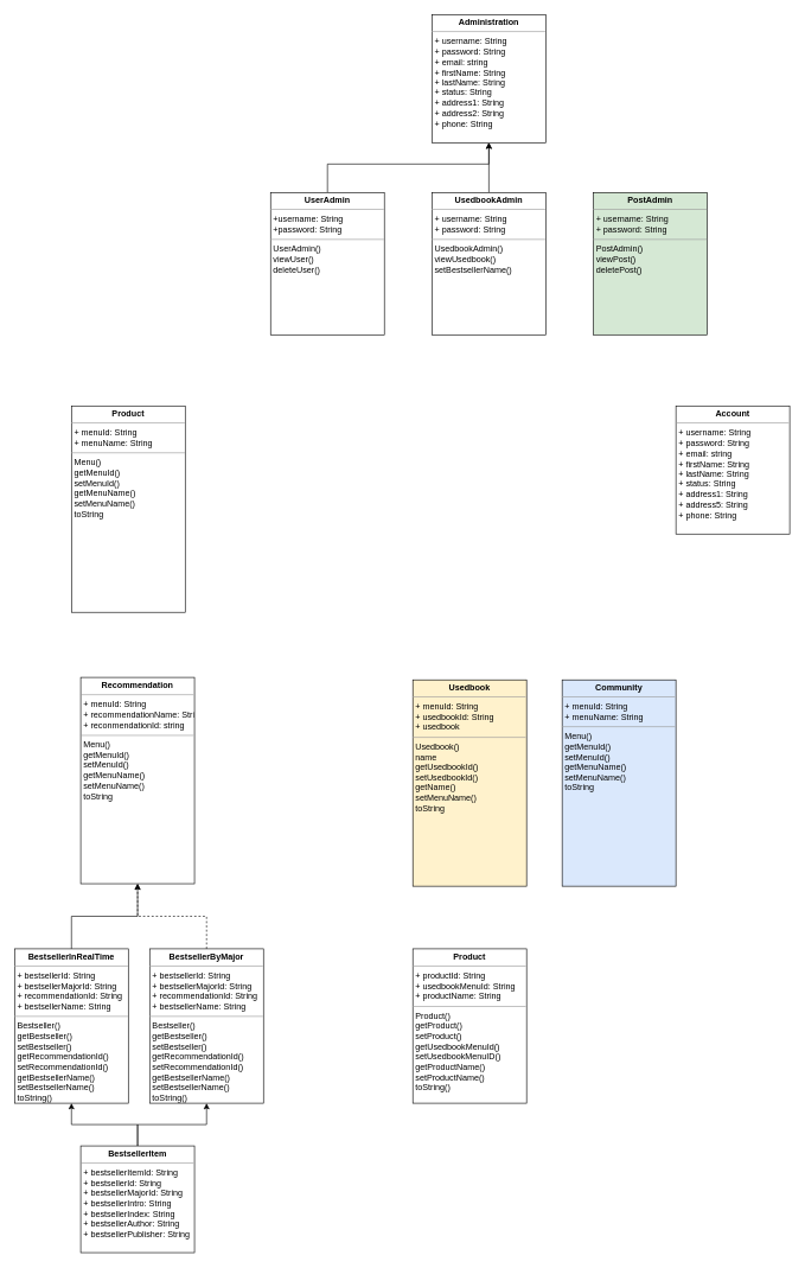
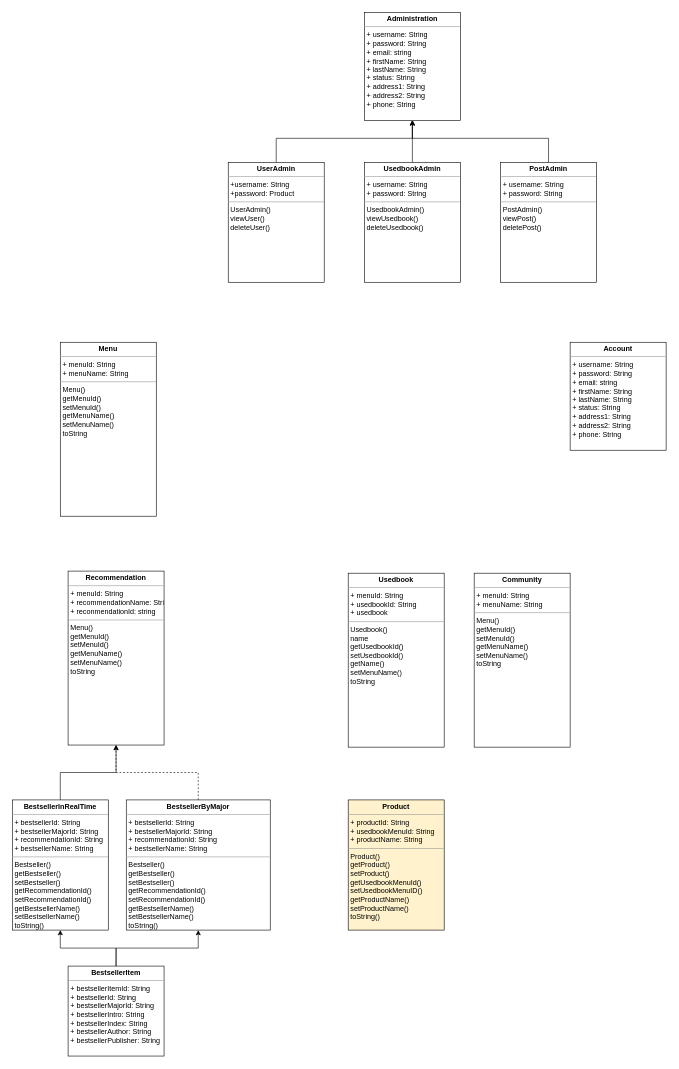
+ <mxCell id="20" style="edgeStyle=orthogonalEdgeStyle;rounded=0;orthogonalLoop=1;jettySize=auto;html=1;entryX=0.5;entryY=1;entryDx=0;entryDy=0;" edge="1" parent="1" source="21" target="15"><mxGeometry relative="1" as="geometry"><Array as="points"><mxPoint x="914" y="230" /><mxPoint x="687" y="230" /></Array></mxGeometry></mxCell>
- <mxCell id="17" value="&lt;p style=&quot;margin: 0px ; margin-top: 4px ; text-align: center&quot;&gt;&lt;b&gt;UserAdmin&lt;/b&gt;&lt;/p&gt;&lt;hr size=&quot;1&quot;&gt;&lt;p style=&quot;margin: 0px ; margin-left: 4px&quot;&gt;+username: String&lt;/p&gt;&lt;p style=&quot;margin: 0px ; margin-left: 4px&quot;&gt;+password: String&lt;/p&gt;&lt;hr size=&quot;1&quot;&gt;&lt;p style=&quot;margin: 0px ; margin-left: 4px&quot;&gt;UserAdmin()&lt;/p&gt;&lt;p style=&quot;margin: 0px ; margin-left: 4px&quot;&gt;viewUser()&lt;/p&gt;&lt;p style=&quot;margin: 0px ; margin-left: 4px&quot;&gt;deleteUser()&lt;/p&gt;&lt;p style=&quot;margin: 0px ; margin-left: 4px&quot;&gt;&lt;br&gt;&lt;/p&gt;" style="verticalAlign=top;align=left;overflow=fill;fontSize=12;fontFamily=Helvetica;html=1;" vertex="1" parent="1"><mxGeometry x="380" y="270" width="160" height="200" as="geometry" /></mxCell>
+ <mxCell id="17" value="&lt;p style=&quot;margin: 0px ; margin-top: 4px ; text-align: center&quot;&gt;&lt;b&gt;UserAdmin&lt;/b&gt;&lt;/p&gt;&lt;hr size=&quot;1&quot;&gt;&lt;p style=&quot;margin: 0px ; margin-left: 4px&quot;&gt;+username: String&lt;/p&gt;&lt;p style=&quot;margin: 0px ; margin-left: 4px&quot;&gt;+password: Product&lt;/p&gt;&lt;hr size=&quot;1&quot;&gt;&lt;p style=&quot;margin: 0px ; margin-left: 4px&quot;&gt;UserAdmin()&lt;/p&gt;&lt;p style=&quot;margin: 0px ; margin-left: 4px&quot;&gt;viewUser()&lt;/p&gt;&lt;p style=&quot;margin: 0px ; margin-left: 4px&quot;&gt;deleteUser()&lt;/p&gt;&lt;p style=&quot;margin: 0px ; margin-left: 4px&quot;&gt;&lt;br&gt;&lt;/p&gt;" style="verticalAlign=top;align=left;overflow=fill;fontSize=12;fontFamily=Helvetica;html=1;" vertex="1" parent="1"><mxGeometry x="380" y="270" width="160" height="200" as="geometry" /></mxCell>
- <mxCell id="19" value="&lt;p style=&quot;margin: 0px ; margin-top: 4px ; text-align: center&quot;&gt;&lt;b&gt;UsedbookAdmin&lt;/b&gt;&lt;/p&gt;&lt;hr size=&quot;1&quot;&gt;&lt;p style=&quot;margin: 0px ; margin-left: 4px&quot;&gt;+ username: String&lt;/p&gt;&lt;p style=&quot;margin: 0px ; margin-left: 4px&quot;&gt;+ password: String&lt;/p&gt;&lt;hr size=&quot;1&quot;&gt;&lt;p style=&quot;margin: 0px ; margin-left: 4px&quot;&gt;UsedbookAdmin()&lt;/p&gt;&lt;p style=&quot;margin: 0px ; margin-left: 4px&quot;&gt;viewUsedbook()&lt;/p&gt;&lt;p style=&quot;margin: 0px ; margin-left: 4px&quot;&gt;setBestsellerName()&lt;/p&gt;&lt;p style=&quot;margin: 0px ; margin-left: 4px&quot;&gt;&lt;br&gt;&lt;/p&gt;" style="verticalAlign=top;align=left;overflow=fill;fontSize=12;fontFamily=Helvetica;html=1;" vertex="1" parent="1"><mxGeometry x="607" y="270" width="160" height="200" as="geometry" /></mxCell>
+ <mxCell id="19" value="&lt;p style=&quot;margin: 0px ; margin-top: 4px ; text-align: center&quot;&gt;&lt;b&gt;UsedbookAdmin&lt;/b&gt;&lt;/p&gt;&lt;hr size=&quot;1&quot;&gt;&lt;p style=&quot;margin: 0px ; margin-left: 4px&quot;&gt;+ username: String&lt;/p&gt;&lt;p style=&quot;margin: 0px ; margin-left: 4px&quot;&gt;+ password: String&lt;/p&gt;&lt;hr size=&quot;1&quot;&gt;&lt;p style=&quot;margin: 0px ; margin-left: 4px&quot;&gt;UsedbookAdmin()&lt;/p&gt;&lt;p style=&quot;margin: 0px ; margin-left: 4px&quot;&gt;viewUsedbook()&lt;/p&gt;&lt;p style=&quot;margin: 0px ; margin-left: 4px&quot;&gt;deleteUsedbook()&lt;/p&gt;&lt;p style=&quot;margin: 0px ; margin-left: 4px&quot;&gt;&lt;br&gt;&lt;/p&gt;" style="verticalAlign=top;align=left;overflow=fill;fontSize=12;fontFamily=Helvetica;html=1;" vertex="1" parent="1"><mxGeometry x="607" y="270" width="160" height="200" as="geometry" /></mxCell>
- <mxCell id="21" value="&lt;p style=&quot;margin: 0px ; margin-top: 4px ; text-align: center&quot;&gt;&lt;b&gt;PostAdmin&lt;/b&gt;&lt;/p&gt;&lt;hr size=&quot;1&quot;&gt;&lt;p style=&quot;margin: 0px ; margin-left: 4px&quot;&gt;+ username: String&lt;/p&gt;&lt;p style=&quot;margin: 0px ; margin-left: 4px&quot;&gt;+ password: String&lt;/p&gt;&lt;hr size=&quot;1&quot;&gt;&lt;p style=&quot;margin: 0px ; margin-left: 4px&quot;&gt;PostAdmin()&lt;/p&gt;&lt;p style=&quot;margin: 0px ; margin-left: 4px&quot;&gt;viewPost()&lt;/p&gt;&lt;p style=&quot;margin: 0px ; margin-left: 4px&quot;&gt;deletePost()&lt;/p&gt;&lt;p style=&quot;margin: 0px ; margin-left: 4px&quot;&gt;&lt;br&gt;&lt;/p&gt;" style="verticalAlign=top;align=left;overflow=fill;fontSize=12;fontFamily=Helvetica;html=1;fillColor=#d5e8d4;" vertex="1" parent="1"><mxGeometry x="834" y="270" width="160" height="200" as="geometry" /></mxCell>
+ <mxCell id="21" value="&lt;p style=&quot;margin: 0px ; margin-top: 4px ; text-align: center&quot;&gt;&lt;b&gt;PostAdmin&lt;/b&gt;&lt;/p&gt;&lt;hr size=&quot;1&quot;&gt;&lt;p style=&quot;margin: 0px ; margin-left: 4px&quot;&gt;+ username: String&lt;/p&gt;&lt;p style=&quot;margin: 0px ; margin-left: 4px&quot;&gt;+ password: String&lt;/p&gt;&lt;hr size=&quot;1&quot;&gt;&lt;p style=&quot;margin: 0px ; margin-left: 4px&quot;&gt;PostAdmin()&lt;/p&gt;&lt;p style=&quot;margin: 0px ; margin-left: 4px&quot;&gt;viewPost()&lt;/p&gt;&lt;p style=&quot;margin: 0px ; margin-left: 4px&quot;&gt;deletePost()&lt;/p&gt;&lt;p style=&quot;margin: 0px ; margin-left: 4px&quot;&gt;&lt;br&gt;&lt;/p&gt;" style="verticalAlign=top;align=left;overflow=fill;fontSize=12;fontFamily=Helvetica;html=1;" vertex="1" parent="1"><mxGeometry x="834" y="270" width="160" height="200" as="geometry" /></mxCell>
- <mxCell id="2" value="&lt;p style=&quot;margin: 0px ; margin-top: 4px ; text-align: center&quot;&gt;&lt;b&gt;Product&lt;/b&gt;&lt;/p&gt;&lt;hr size=&quot;1&quot;&gt;&lt;p style=&quot;margin: 0px ; margin-left: 4px&quot;&gt;+ menuId: String&lt;/p&gt;&lt;p style=&quot;margin: 0px ; margin-left: 4px&quot;&gt;+ menuName: String&amp;nbsp;&lt;/p&gt;&lt;hr size=&quot;1&quot;&gt;&lt;p style=&quot;margin: 0px ; margin-left: 4px&quot;&gt;Menu()&lt;/p&gt;&lt;p style=&quot;margin: 0px ; margin-left: 4px&quot;&gt;getMenuId()&lt;/p&gt;&lt;p style=&quot;margin: 0px ; margin-left: 4px&quot;&gt;setMenuId()&lt;/p&gt;&lt;p style=&quot;margin: 0px ; margin-left: 4px&quot;&gt;getMenuName()&lt;/p&gt;&lt;p style=&quot;margin: 0px ; margin-left: 4px&quot;&gt;setMenuName()&lt;/p&gt;&lt;p style=&quot;margin: 0px ; margin-left: 4px&quot;&gt;toString&lt;/p&gt;&lt;p style=&quot;margin: 0px ; margin-left: 4px&quot;&gt;&lt;br&gt;&lt;/p&gt;" style="verticalAlign=top;align=left;overflow=fill;fontSize=12;fontFamily=Helvetica;html=1;" vertex="1" parent="1"><mxGeometry x="100" y="570" width="160" height="290" as="geometry" /></mxCell>
+ <mxCell id="2" value="&lt;p style=&quot;margin: 0px ; margin-top: 4px ; text-align: center&quot;&gt;&lt;b&gt;Menu&lt;/b&gt;&lt;/p&gt;&lt;hr size=&quot;1&quot;&gt;&lt;p style=&quot;margin: 0px ; margin-left: 4px&quot;&gt;+ menuId: String&lt;/p&gt;&lt;p style=&quot;margin: 0px ; margin-left: 4px&quot;&gt;+ menuName: String&amp;nbsp;&lt;/p&gt;&lt;hr size=&quot;1&quot;&gt;&lt;p style=&quot;margin: 0px ; margin-left: 4px&quot;&gt;Menu()&lt;/p&gt;&lt;p style=&quot;margin: 0px ; margin-left: 4px&quot;&gt;getMenuId()&lt;/p&gt;&lt;p style=&quot;margin: 0px ; margin-left: 4px&quot;&gt;setMenuId()&lt;/p&gt;&lt;p style=&quot;margin: 0px ; margin-left: 4px&quot;&gt;getMenuName()&lt;/p&gt;&lt;p style=&quot;margin: 0px ; margin-left: 4px&quot;&gt;setMenuName()&lt;/p&gt;&lt;p style=&quot;margin: 0px ; margin-left: 4px&quot;&gt;toString&lt;/p&gt;&lt;p style=&quot;margin: 0px ; margin-left: 4px&quot;&gt;&lt;br&gt;&lt;/p&gt;" style="verticalAlign=top;align=left;overflow=fill;fontSize=12;fontFamily=Helvetica;html=1;" vertex="1" parent="1"><mxGeometry x="100" y="570" width="160" height="290" as="geometry" /></mxCell>
- <mxCell id="12" value="&lt;p style=&quot;margin: 0px ; margin-top: 4px ; text-align: center&quot;&gt;&lt;b&gt;Account&lt;/b&gt;&lt;/p&gt;&lt;hr size=&quot;1&quot;&gt;&lt;p style=&quot;margin: 0px ; margin-left: 4px&quot;&gt;+ username: String&lt;/p&gt;&lt;p style=&quot;margin: 0px ; margin-left: 4px&quot;&gt;+ password: String&lt;/p&gt;&lt;p style=&quot;margin: 0px ; margin-left: 4px&quot;&gt;+ email: string&lt;span&gt;&amp;nbsp;&lt;/span&gt;&lt;/p&gt;&lt;p style=&quot;margin: 0px ; margin-left: 4px&quot;&gt;&lt;span&gt;+ firstName: String&lt;/span&gt;&lt;/p&gt;&lt;p style=&quot;margin: 0px ; margin-left: 4px&quot;&gt;&lt;span&gt;+ lastName: String&lt;/span&gt;&lt;/p&gt;&lt;p style=&quot;margin: 0px ; margin-left: 4px&quot;&gt;&lt;span&gt;+ status: String&lt;/span&gt;&lt;/p&gt;&lt;p style=&quot;margin: 0px ; margin-left: 4px&quot;&gt;&lt;span&gt;+ address1: String&lt;/span&gt;&lt;/p&gt;&lt;p style=&quot;margin: 0px ; margin-left: 4px&quot;&gt;&lt;span&gt;+ address5: String&lt;/span&gt;&lt;/p&gt;&lt;p style=&quot;margin: 0px ; margin-left: 4px&quot;&gt;+ phone: String&lt;/p&gt;&lt;p style=&quot;margin: 0px ; margin-left: 4px&quot;&gt;&lt;br&gt;&lt;/p&gt;" style="verticalAlign=top;align=left;overflow=fill;fontSize=12;fontFamily=Helvetica;html=1;" vertex="1" parent="1"><mxGeometry x="950" y="570" width="160" height="180" as="geometry" /></mxCell>
+ <mxCell id="12" value="&lt;p style=&quot;margin: 0px ; margin-top: 4px ; text-align: center&quot;&gt;&lt;b&gt;Account&lt;/b&gt;&lt;/p&gt;&lt;hr size=&quot;1&quot;&gt;&lt;p style=&quot;margin: 0px ; margin-left: 4px&quot;&gt;+ username: String&lt;/p&gt;&lt;p style=&quot;margin: 0px ; margin-left: 4px&quot;&gt;+ password: String&lt;/p&gt;&lt;p style=&quot;margin: 0px ; margin-left: 4px&quot;&gt;+ email: string&lt;span&gt;&amp;nbsp;&lt;/span&gt;&lt;/p&gt;&lt;p style=&quot;margin: 0px ; margin-left: 4px&quot;&gt;&lt;span&gt;+ firstName: String&lt;/span&gt;&lt;/p&gt;&lt;p style=&quot;margin: 0px ; margin-left: 4px&quot;&gt;&lt;span&gt;+ lastName: String&lt;/span&gt;&lt;/p&gt;&lt;p style=&quot;margin: 0px ; margin-left: 4px&quot;&gt;&lt;span&gt;+ status: String&lt;/span&gt;&lt;/p&gt;&lt;p style=&quot;margin: 0px ; margin-left: 4px&quot;&gt;&lt;span&gt;+ address1: String&lt;/span&gt;&lt;/p&gt;&lt;p style=&quot;margin: 0px ; margin-left: 4px&quot;&gt;&lt;span&gt;+ address2: String&lt;/span&gt;&lt;/p&gt;&lt;p style=&quot;margin: 0px ; margin-left: 4px&quot;&gt;+ phone: String&lt;/p&gt;&lt;p style=&quot;margin: 0px ; margin-left: 4px&quot;&gt;&lt;br&gt;&lt;/p&gt;" style="verticalAlign=top;align=left;overflow=fill;fontSize=12;fontFamily=Helvetica;html=1;" vertex="1" parent="1"><mxGeometry x="950" y="570" width="160" height="180" as="geometry" /></mxCell>
- <mxCell id="4" value="&lt;p style=&quot;margin: 0px ; margin-top: 4px ; text-align: center&quot;&gt;&lt;b&gt;Usedbook&lt;/b&gt;&lt;/p&gt;&lt;hr size=&quot;1&quot;&gt;&lt;p style=&quot;margin: 0px ; margin-left: 4px&quot;&gt;+ menuId: String&lt;/p&gt;&lt;p style=&quot;margin: 0px ; margin-left: 4px&quot;&gt;+ usedbookId: String&amp;nbsp;&lt;/p&gt;&lt;p style=&quot;margin: 0px ; margin-left: 4px&quot;&gt;+ usedbook&lt;/p&gt;&lt;hr size=&quot;1&quot;&gt;&lt;p style=&quot;margin: 0px ; margin-left: 4px&quot;&gt;Usedbook()&lt;/p&gt;&lt;p style=&quot;margin: 0px ; margin-left: 4px&quot;&gt;name&lt;/p&gt;&lt;p style=&quot;margin: 0px ; margin-left: 4px&quot;&gt;getUsedbookId()&lt;/p&gt;&lt;p style=&quot;margin: 0px ; margin-left: 4px&quot;&gt;setUsedbookId()&lt;/p&gt;&lt;p style=&quot;margin: 0px ; margin-left: 4px&quot;&gt;getName()&lt;/p&gt;&lt;p style=&quot;margin: 0px ; margin-left: 4px&quot;&gt;setMenuName()&lt;/p&gt;&lt;p style=&quot;margin: 0px ; margin-left: 4px&quot;&gt;toString&lt;/p&gt;&lt;p style=&quot;margin: 0px ; margin-left: 4px&quot;&gt;&lt;br&gt;&lt;/p&gt;" style="verticalAlign=top;align=left;overflow=fill;fontSize=12;fontFamily=Helvetica;html=1;fillColor=#fff2cc;" vertex="1" parent="1"><mxGeometry x="580" y="955" width="160" height="290" as="geometry" /></mxCell>
+ <mxCell id="4" value="&lt;p style=&quot;margin: 0px ; margin-top: 4px ; text-align: center&quot;&gt;&lt;b&gt;Usedbook&lt;/b&gt;&lt;/p&gt;&lt;hr size=&quot;1&quot;&gt;&lt;p style=&quot;margin: 0px ; margin-left: 4px&quot;&gt;+ menuId: String&lt;/p&gt;&lt;p style=&quot;margin: 0px ; margin-left: 4px&quot;&gt;+ usedbookId: String&amp;nbsp;&lt;/p&gt;&lt;p style=&quot;margin: 0px ; margin-left: 4px&quot;&gt;+ usedbook&lt;/p&gt;&lt;hr size=&quot;1&quot;&gt;&lt;p style=&quot;margin: 0px ; margin-left: 4px&quot;&gt;Usedbook()&lt;/p&gt;&lt;p style=&quot;margin: 0px ; margin-left: 4px&quot;&gt;name&lt;/p&gt;&lt;p style=&quot;margin: 0px ; margin-left: 4px&quot;&gt;getUsedbookId()&lt;/p&gt;&lt;p style=&quot;margin: 0px ; margin-left: 4px&quot;&gt;setUsedbookId()&lt;/p&gt;&lt;p style=&quot;margin: 0px ; margin-left: 4px&quot;&gt;getName()&lt;/p&gt;&lt;p style=&quot;margin: 0px ; margin-left: 4px&quot;&gt;setMenuName()&lt;/p&gt;&lt;p style=&quot;margin: 0px ; margin-left: 4px&quot;&gt;toString&lt;/p&gt;&lt;p style=&quot;margin: 0px ; margin-left: 4px&quot;&gt;&lt;br&gt;&lt;/p&gt;" style="verticalAlign=top;align=left;overflow=fill;fontSize=12;fontFamily=Helvetica;html=1;" vertex="1" parent="1"><mxGeometry x="580" y="955" width="160" height="290" as="geometry" /></mxCell>
- <mxCell id="3" value="&lt;p style=&quot;margin: 0px ; margin-top: 4px ; text-align: center&quot;&gt;&lt;b&gt;Community&lt;/b&gt;&lt;/p&gt;&lt;hr size=&quot;1&quot;&gt;&lt;p style=&quot;margin: 0px ; margin-left: 4px&quot;&gt;+ menuId: String&lt;/p&gt;&lt;p style=&quot;margin: 0px ; margin-left: 4px&quot;&gt;+ menuName: String&amp;nbsp;&lt;/p&gt;&lt;hr size=&quot;1&quot;&gt;&lt;p style=&quot;margin: 0px ; margin-left: 4px&quot;&gt;Menu()&lt;/p&gt;&lt;p style=&quot;margin: 0px ; margin-left: 4px&quot;&gt;getMenuId()&lt;/p&gt;&lt;p style=&quot;margin: 0px ; margin-left: 4px&quot;&gt;setMenuId()&lt;/p&gt;&lt;p style=&quot;margin: 0px ; margin-left: 4px&quot;&gt;getMenuName()&lt;/p&gt;&lt;p style=&quot;margin: 0px ; margin-left: 4px&quot;&gt;setMenuName()&lt;/p&gt;&lt;p style=&quot;margin: 0px ; margin-left: 4px&quot;&gt;toString&lt;/p&gt;&lt;p style=&quot;margin: 0px ; margin-left: 4px&quot;&gt;&lt;br&gt;&lt;/p&gt;" style="verticalAlign=top;align=left;overflow=fill;fontSize=12;fontFamily=Helvetica;html=1;fillColor=#dae8fc;" vertex="1" parent="1"><mxGeometry x="790" y="955" width="160" height="290" as="geometry" /></mxCell>
+ <mxCell id="3" value="&lt;p style=&quot;margin: 0px ; margin-top: 4px ; text-align: center&quot;&gt;&lt;b&gt;Community&lt;/b&gt;&lt;/p&gt;&lt;hr size=&quot;1&quot;&gt;&lt;p style=&quot;margin: 0px ; margin-left: 4px&quot;&gt;+ menuId: String&lt;/p&gt;&lt;p style=&quot;margin: 0px ; margin-left: 4px&quot;&gt;+ menuName: String&amp;nbsp;&lt;/p&gt;&lt;hr size=&quot;1&quot;&gt;&lt;p style=&quot;margin: 0px ; margin-left: 4px&quot;&gt;Menu()&lt;/p&gt;&lt;p style=&quot;margin: 0px ; margin-left: 4px&quot;&gt;getMenuId()&lt;/p&gt;&lt;p style=&quot;margin: 0px ; margin-left: 4px&quot;&gt;setMenuId()&lt;/p&gt;&lt;p style=&quot;margin: 0px ; margin-left: 4px&quot;&gt;getMenuName()&lt;/p&gt;&lt;p style=&quot;margin: 0px ; margin-left: 4px&quot;&gt;setMenuName()&lt;/p&gt;&lt;p style=&quot;margin: 0px ; margin-left: 4px&quot;&gt;toString&lt;/p&gt;&lt;p style=&quot;margin: 0px ; margin-left: 4px&quot;&gt;&lt;br&gt;&lt;/p&gt;" style="verticalAlign=top;align=left;overflow=fill;fontSize=12;fontFamily=Helvetica;html=1;" vertex="1" parent="1"><mxGeometry x="790" y="955" width="160" height="290" as="geometry" /></mxCell>
- <mxCell id="14" value="&lt;p style=&quot;margin: 0px ; margin-top: 4px ; text-align: center&quot;&gt;&lt;b&gt;BestsellerByMajor&lt;/b&gt;&lt;/p&gt;&lt;hr size=&quot;1&quot;&gt;&lt;p style=&quot;margin: 0px ; margin-left: 4px&quot;&gt;+ bestsellerId: String&lt;/p&gt;&lt;p style=&quot;margin: 0px ; margin-left: 4px&quot;&gt;+ bestsellerMajorId: String&lt;/p&gt;&lt;p style=&quot;margin: 0px ; margin-left: 4px&quot;&gt;+ recommendationId: String&lt;/p&gt;&lt;p style=&quot;margin: 0px ; margin-left: 4px&quot;&gt;+ bestsellerName: String&amp;nbsp;&lt;/p&gt;&lt;hr size=&quot;1&quot;&gt;&lt;p style=&quot;margin: 0px ; margin-left: 4px&quot;&gt;Bestseller()&lt;/p&gt;&lt;p style=&quot;margin: 0px ; margin-left: 4px&quot;&gt;getBestseller()&lt;/p&gt;&lt;p style=&quot;margin: 0px ; margin-left: 4px&quot;&gt;setBestseller()&lt;/p&gt;&lt;p style=&quot;margin: 0px ; margin-left: 4px&quot;&gt;getRecommendationId()&lt;/p&gt;&lt;p style=&quot;margin: 0px ; margin-left: 4px&quot;&gt;setRecommendationId()&lt;/p&gt;&lt;p style=&quot;margin: 0px ; margin-left: 4px&quot;&gt;getBestsellerName()&lt;/p&gt;&lt;p style=&quot;margin: 0px ; margin-left: 4px&quot;&gt;setBestsellerName()&lt;/p&gt;&lt;p style=&quot;margin: 0px ; margin-left: 4px&quot;&gt;toString()&lt;/p&gt;&lt;p style=&quot;margin: 0px ; margin-left: 4px&quot;&gt;&lt;br&gt;&lt;/p&gt;" style="verticalAlign=top;align=left;overflow=fill;fontSize=12;fontFamily=Helvetica;html=1;" vertex="1" parent="1"><mxGeometry x="210" y="1333" width="160" height="217" as="geometry" /></mxCell>
+ <mxCell id="14" value="&lt;p style=&quot;margin: 0px ; margin-top: 4px ; text-align: center&quot;&gt;&lt;b&gt;BestsellerByMajor&lt;/b&gt;&lt;/p&gt;&lt;hr size=&quot;1&quot;&gt;&lt;p style=&quot;margin: 0px ; margin-left: 4px&quot;&gt;+ bestsellerId: String&lt;/p&gt;&lt;p style=&quot;margin: 0px ; margin-left: 4px&quot;&gt;+ bestsellerMajorId: String&lt;/p&gt;&lt;p style=&quot;margin: 0px ; margin-left: 4px&quot;&gt;+ recommendationId: String&lt;/p&gt;&lt;p style=&quot;margin: 0px ; margin-left: 4px&quot;&gt;+ bestsellerName: String&amp;nbsp;&lt;/p&gt;&lt;hr size=&quot;1&quot;&gt;&lt;p style=&quot;margin: 0px ; margin-left: 4px&quot;&gt;Bestseller()&lt;/p&gt;&lt;p style=&quot;margin: 0px ; margin-left: 4px&quot;&gt;getBestseller()&lt;/p&gt;&lt;p style=&quot;margin: 0px ; margin-left: 4px&quot;&gt;setBestseller()&lt;/p&gt;&lt;p style=&quot;margin: 0px ; margin-left: 4px&quot;&gt;getRecommendationId()&lt;/p&gt;&lt;p style=&quot;margin: 0px ; margin-left: 4px&quot;&gt;setRecommendationId()&lt;/p&gt;&lt;p style=&quot;margin: 0px ; margin-left: 4px&quot;&gt;getBestsellerName()&lt;/p&gt;&lt;p style=&quot;margin: 0px ; margin-left: 4px&quot;&gt;setBestsellerName()&lt;/p&gt;&lt;p style=&quot;margin: 0px ; margin-left: 4px&quot;&gt;toString()&lt;/p&gt;&lt;p style=&quot;margin: 0px ; margin-left: 4px&quot;&gt;&lt;br&gt;&lt;/p&gt;" style="verticalAlign=top;align=left;overflow=fill;fontSize=12;fontFamily=Helvetica;html=1;" vertex="1" parent="1"><mxGeometry x="210" y="1333" width="240" height="217" as="geometry" /></mxCell>
- <mxCell id="6" value="&lt;p style=&quot;margin: 0px ; margin-top: 4px ; text-align: center&quot;&gt;&lt;b&gt;Product&lt;/b&gt;&lt;/p&gt;&lt;hr size=&quot;1&quot;&gt;&lt;p style=&quot;margin: 0px ; margin-left: 4px&quot;&gt;+ productId: String&lt;/p&gt;&lt;p style=&quot;margin: 0px ; margin-left: 4px&quot;&gt;+ usedbookMenuId: String&lt;/p&gt;&lt;p style=&quot;margin: 0px ; margin-left: 4px&quot;&gt;+ productName: String&amp;nbsp;&lt;/p&gt;&lt;hr size=&quot;1&quot;&gt;&lt;p style=&quot;margin: 0px ; margin-left: 4px&quot;&gt;Product()&lt;/p&gt;&lt;p style=&quot;margin: 0px ; margin-left: 4px&quot;&gt;getProduct()&lt;/p&gt;&lt;p style=&quot;margin: 0px ; margin-left: 4px&quot;&gt;setProduct()&lt;/p&gt;&lt;p style=&quot;margin: 0px ; margin-left: 4px&quot;&gt;getUsedbookMenuId()&lt;/p&gt;&lt;p style=&quot;margin: 0px ; margin-left: 4px&quot;&gt;setUsedbookMenuID()&lt;/p&gt;&lt;p style=&quot;margin: 0px ; margin-left: 4px&quot;&gt;getProductName()&lt;/p&gt;&lt;p style=&quot;margin: 0px ; margin-left: 4px&quot;&gt;setProductName()&lt;/p&gt;&lt;p style=&quot;margin: 0px ; margin-left: 4px&quot;&gt;toString()&lt;/p&gt;&lt;p style=&quot;margin: 0px ; margin-left: 4px&quot;&gt;&lt;br&gt;&lt;/p&gt;" style="verticalAlign=top;align=left;overflow=fill;fontSize=12;fontFamily=Helvetica;html=1;" vertex="1" parent="1"><mxGeometry x="580" y="1333" width="160" height="217" as="geometry" /></mxCell>
+ <mxCell id="6" value="&lt;p style=&quot;margin: 0px ; margin-top: 4px ; text-align: center&quot;&gt;&lt;b&gt;Product&lt;/b&gt;&lt;/p&gt;&lt;hr size=&quot;1&quot;&gt;&lt;p style=&quot;margin: 0px ; margin-left: 4px&quot;&gt;+ productId: String&lt;/p&gt;&lt;p style=&quot;margin: 0px ; margin-left: 4px&quot;&gt;+ usedbookMenuId: String&lt;/p&gt;&lt;p style=&quot;margin: 0px ; margin-left: 4px&quot;&gt;+ productName: String&amp;nbsp;&lt;/p&gt;&lt;hr size=&quot;1&quot;&gt;&lt;p style=&quot;margin: 0px ; margin-left: 4px&quot;&gt;Product()&lt;/p&gt;&lt;p style=&quot;margin: 0px ; margin-left: 4px&quot;&gt;getProduct()&lt;/p&gt;&lt;p style=&quot;margin: 0px ; margin-left: 4px&quot;&gt;setProduct()&lt;/p&gt;&lt;p style=&quot;margin: 0px ; margin-left: 4px&quot;&gt;getUsedbookMenuId()&lt;/p&gt;&lt;p style=&quot;margin: 0px ; margin-left: 4px&quot;&gt;setUsedbookMenuID()&lt;/p&gt;&lt;p style=&quot;margin: 0px ; margin-left: 4px&quot;&gt;getProductName()&lt;/p&gt;&lt;p style=&quot;margin: 0px ; margin-left: 4px&quot;&gt;setProductName()&lt;/p&gt;&lt;p style=&quot;margin: 0px ; margin-left: 4px&quot;&gt;toString()&lt;/p&gt;&lt;p style=&quot;margin: 0px ; margin-left: 4px&quot;&gt;&lt;br&gt;&lt;/p&gt;" style="verticalAlign=top;align=left;overflow=fill;fontSize=12;fontFamily=Helvetica;html=1;fillColor=#fff2cc;" vertex="1" parent="1"><mxGeometry x="580" y="1333" width="160" height="217" as="geometry" /></mxCell>
